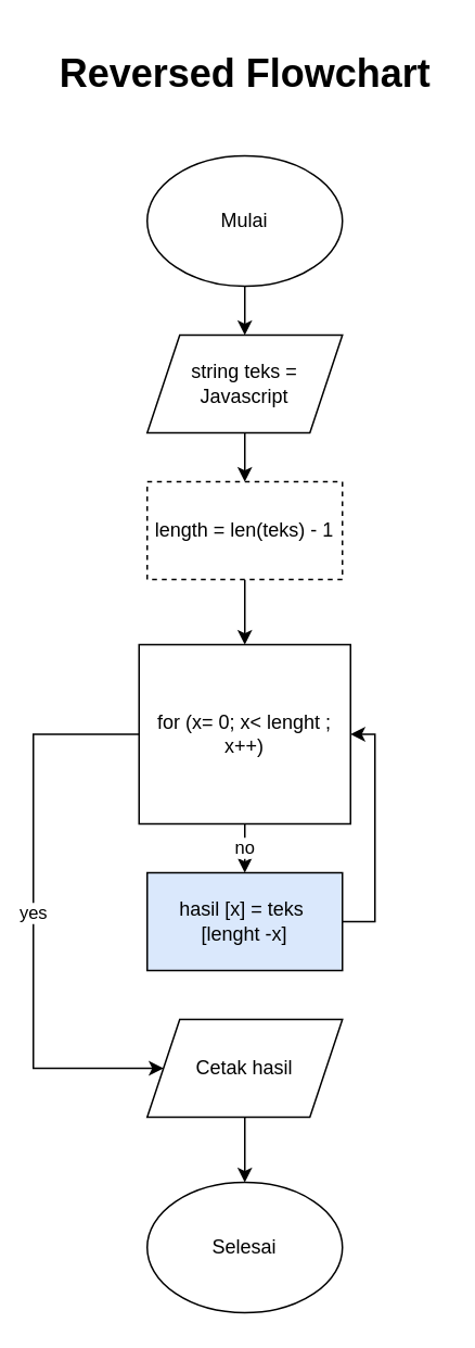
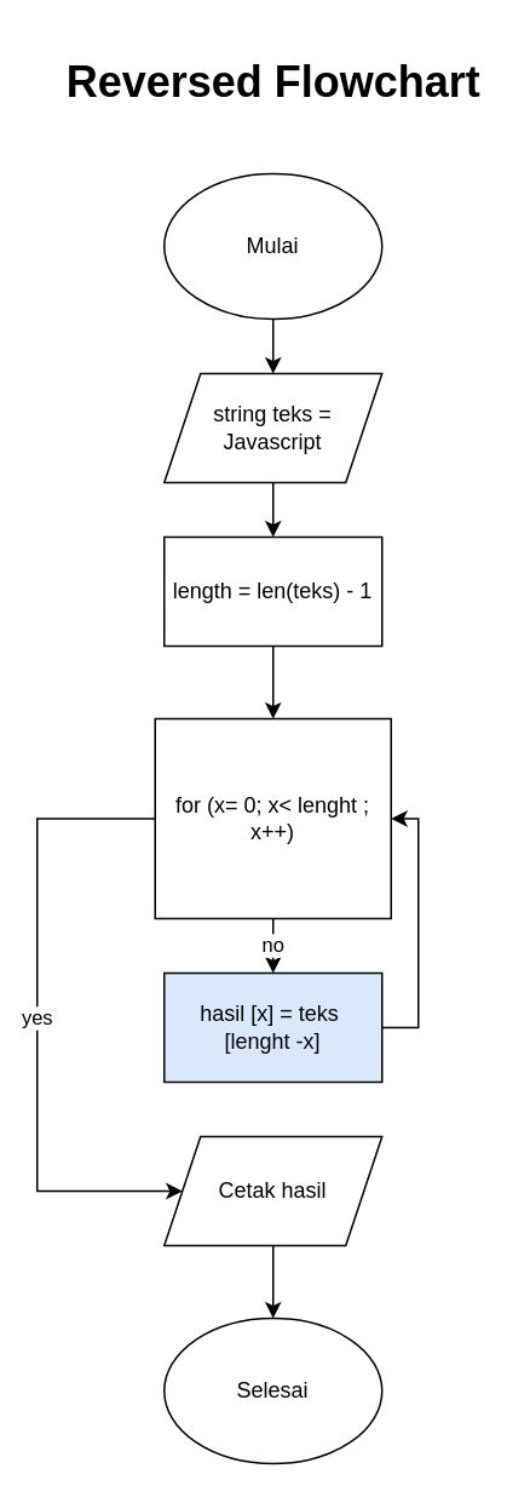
- <mxCell id="11" value="length = len(teks) - 1" style="rounded=0;whiteSpace=wrap;html=1;dashed=1;" vertex="1" parent="1"><mxGeometry x="90" y="295" width="120" height="60" as="geometry" /></mxCell>
+ <mxCell id="11" value="length = len(teks) - 1" style="rounded=0;whiteSpace=wrap;html=1;" vertex="1" parent="1"><mxGeometry x="90" y="295" width="120" height="60" as="geometry" /></mxCell>
